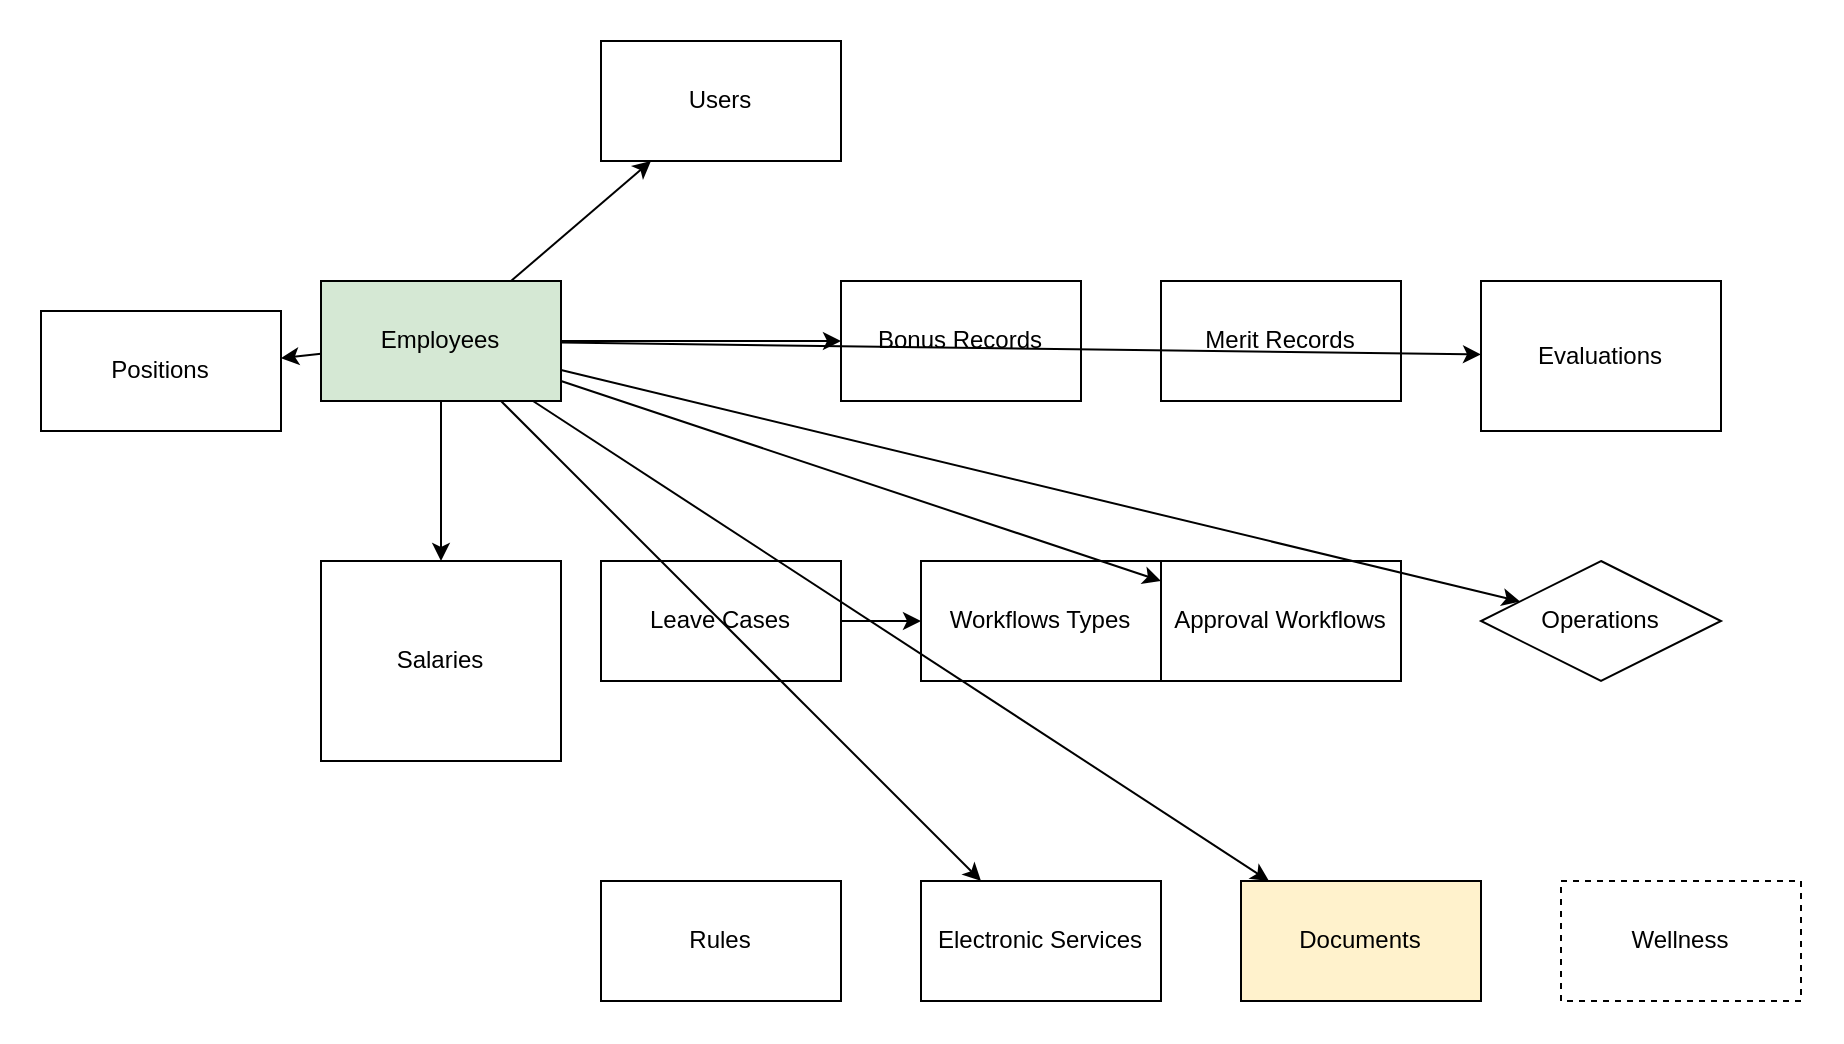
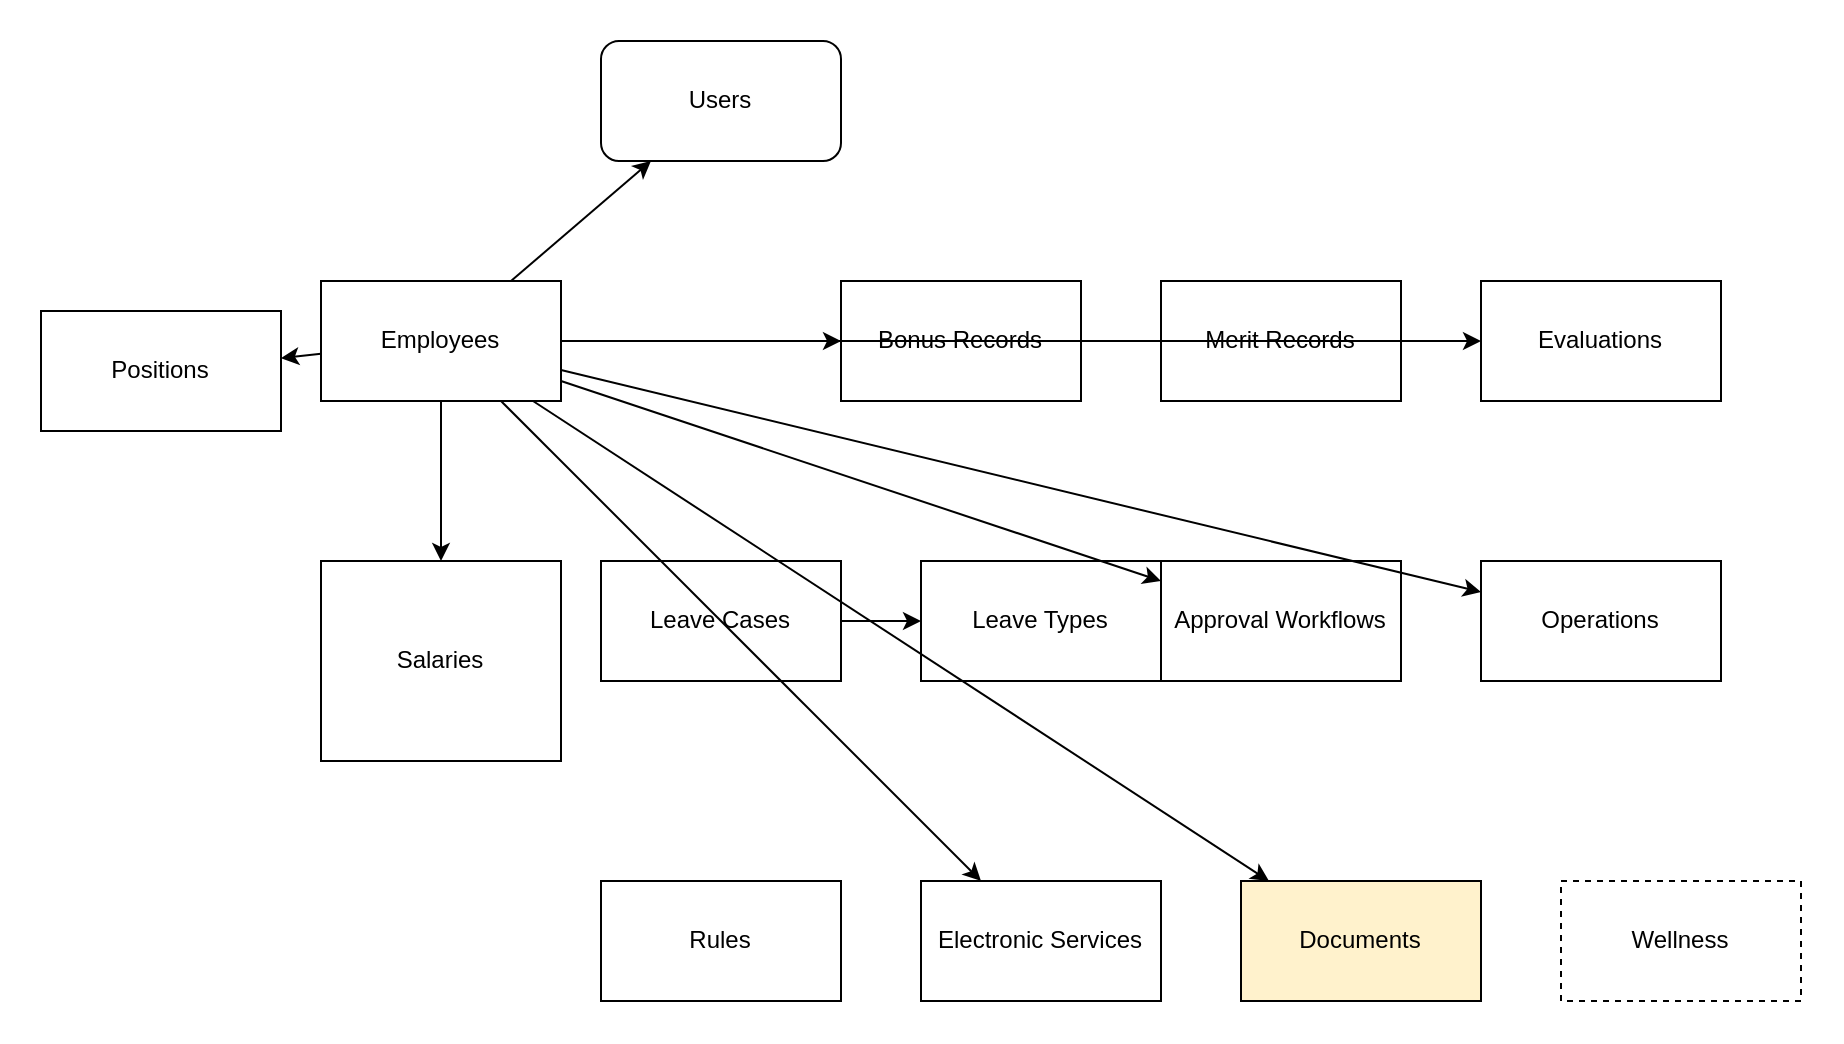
- <mxCell id="3" value="Users" style="rounded=0;whiteSpace=wrap;html=1;" vertex="1" parent="1"><mxGeometry x="300" y="20" width="120" height="60" as="geometry" /></mxCell>
+ <mxCell id="3" value="Users" style="whiteSpace=wrap;html=1;rounded=1;" vertex="1" parent="1"><mxGeometry x="300" y="20" width="120" height="60" as="geometry" /></mxCell>
- <mxCell id="2" value="Employees" style="rounded=0;whiteSpace=wrap;html=1;fillColor=#d5e8d4;" vertex="1" parent="1"><mxGeometry x="160" y="140" width="120" height="60" as="geometry" /></mxCell>
+ <mxCell id="2" value="Employees" style="rounded=0;whiteSpace=wrap;html=1;" vertex="1" parent="1"><mxGeometry x="160" y="140" width="120" height="60" as="geometry" /></mxCell>
- <mxCell id="8" value="Evaluations" style="rounded=0;whiteSpace=wrap;html=1;" vertex="1" parent="1"><mxGeometry x="740" y="140" width="120" height="75" as="geometry" /></mxCell>
+ <mxCell id="8" value="Evaluations" style="rounded=0;whiteSpace=wrap;html=1;" vertex="1" parent="1"><mxGeometry x="740" y="140" width="120" height="60" as="geometry" /></mxCell>
- <mxCell id="10" value="Workflows Types" style="rounded=0;whiteSpace=wrap;html=1;" vertex="1" parent="1"><mxGeometry x="460" y="280" width="120" height="60" as="geometry" /></mxCell>
+ <mxCell id="10" value="Leave Types" style="rounded=0;whiteSpace=wrap;html=1;" vertex="1" parent="1"><mxGeometry x="460" y="280" width="120" height="60" as="geometry" /></mxCell>
- <mxCell id="12" value="Operations" style="rhombus;whiteSpace=wrap;html=1;" vertex="1" parent="1"><mxGeometry x="740" y="280" width="120" height="60" as="geometry" /></mxCell>
+ <mxCell id="12" value="Operations" style="rounded=0;whiteSpace=wrap;html=1;" vertex="1" parent="1"><mxGeometry x="740" y="280" width="120" height="60" as="geometry" /></mxCell>
